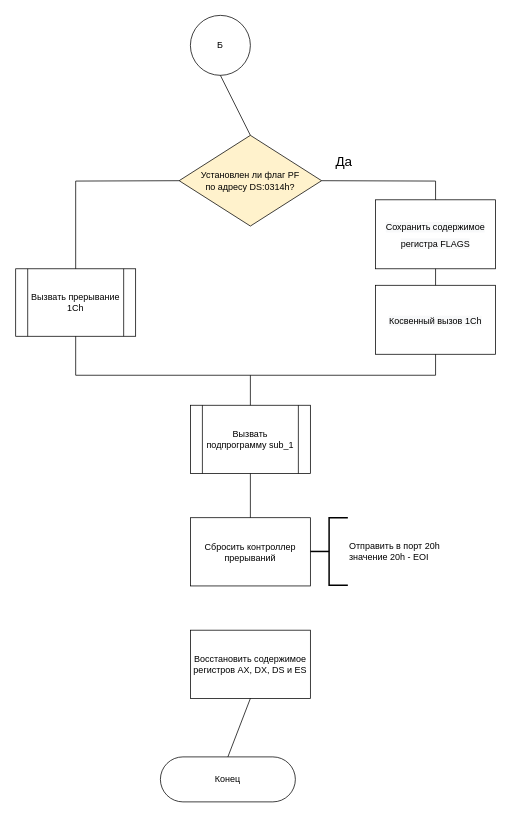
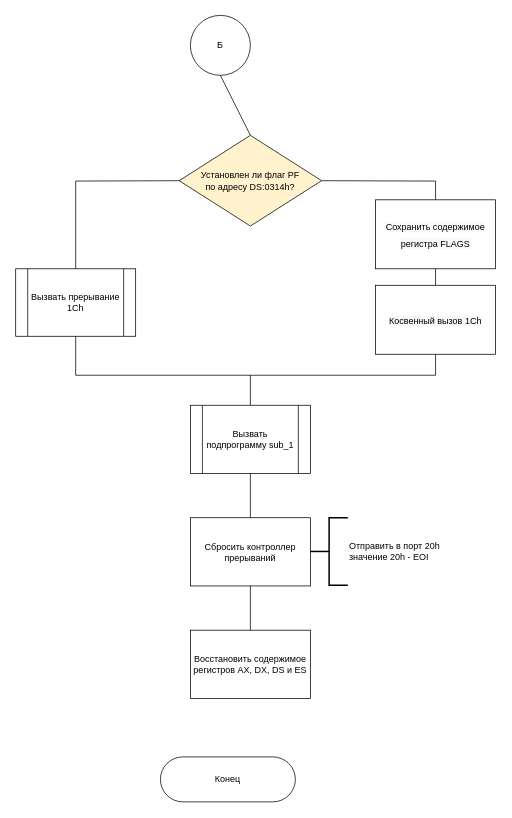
- <mxCell id="10" value="&lt;font style=&quot;font-size: 18px;&quot;&gt;Да&lt;/font&gt;" style="text;html=1;strokeColor=none;fillColor=none;align=center;verticalAlign=middle;whiteSpace=wrap;rounded=0;" parent="1" vertex="1"><mxGeometry x="428" y="200" width="60" height="30" as="geometry" /></mxCell>
+ <mxCell id="16" value="" style="endArrow=none;html=1;rounded=0;fontSize=18;exitX=0.5;exitY=0;exitDx=0;exitDy=0;entryX=0.5;entryY=1;entryDx=0;entryDy=0;" parent="1" source="7" target="6" edge="1"><mxGeometry width="50" height="50" relative="1" as="geometry"><mxPoint x="300" y="600" as="sourcePoint" /><mxPoint x="350" y="550" as="targetPoint" /></mxGeometry></mxCell>
- <mxCell id="17" value="" style="endArrow=none;html=1;rounded=0;fontSize=18;exitX=0.5;exitY=0;exitDx=0;exitDy=0;entryX=0.5;entryY=1;entryDx=0;entryDy=0;" parent="1" source="8" target="7" edge="1"><mxGeometry width="50" height="50" relative="1" as="geometry"><mxPoint x="300" y="600" as="sourcePoint" /><mxPoint x="340" y="930" as="targetPoint" /></mxGeometry></mxCell>
